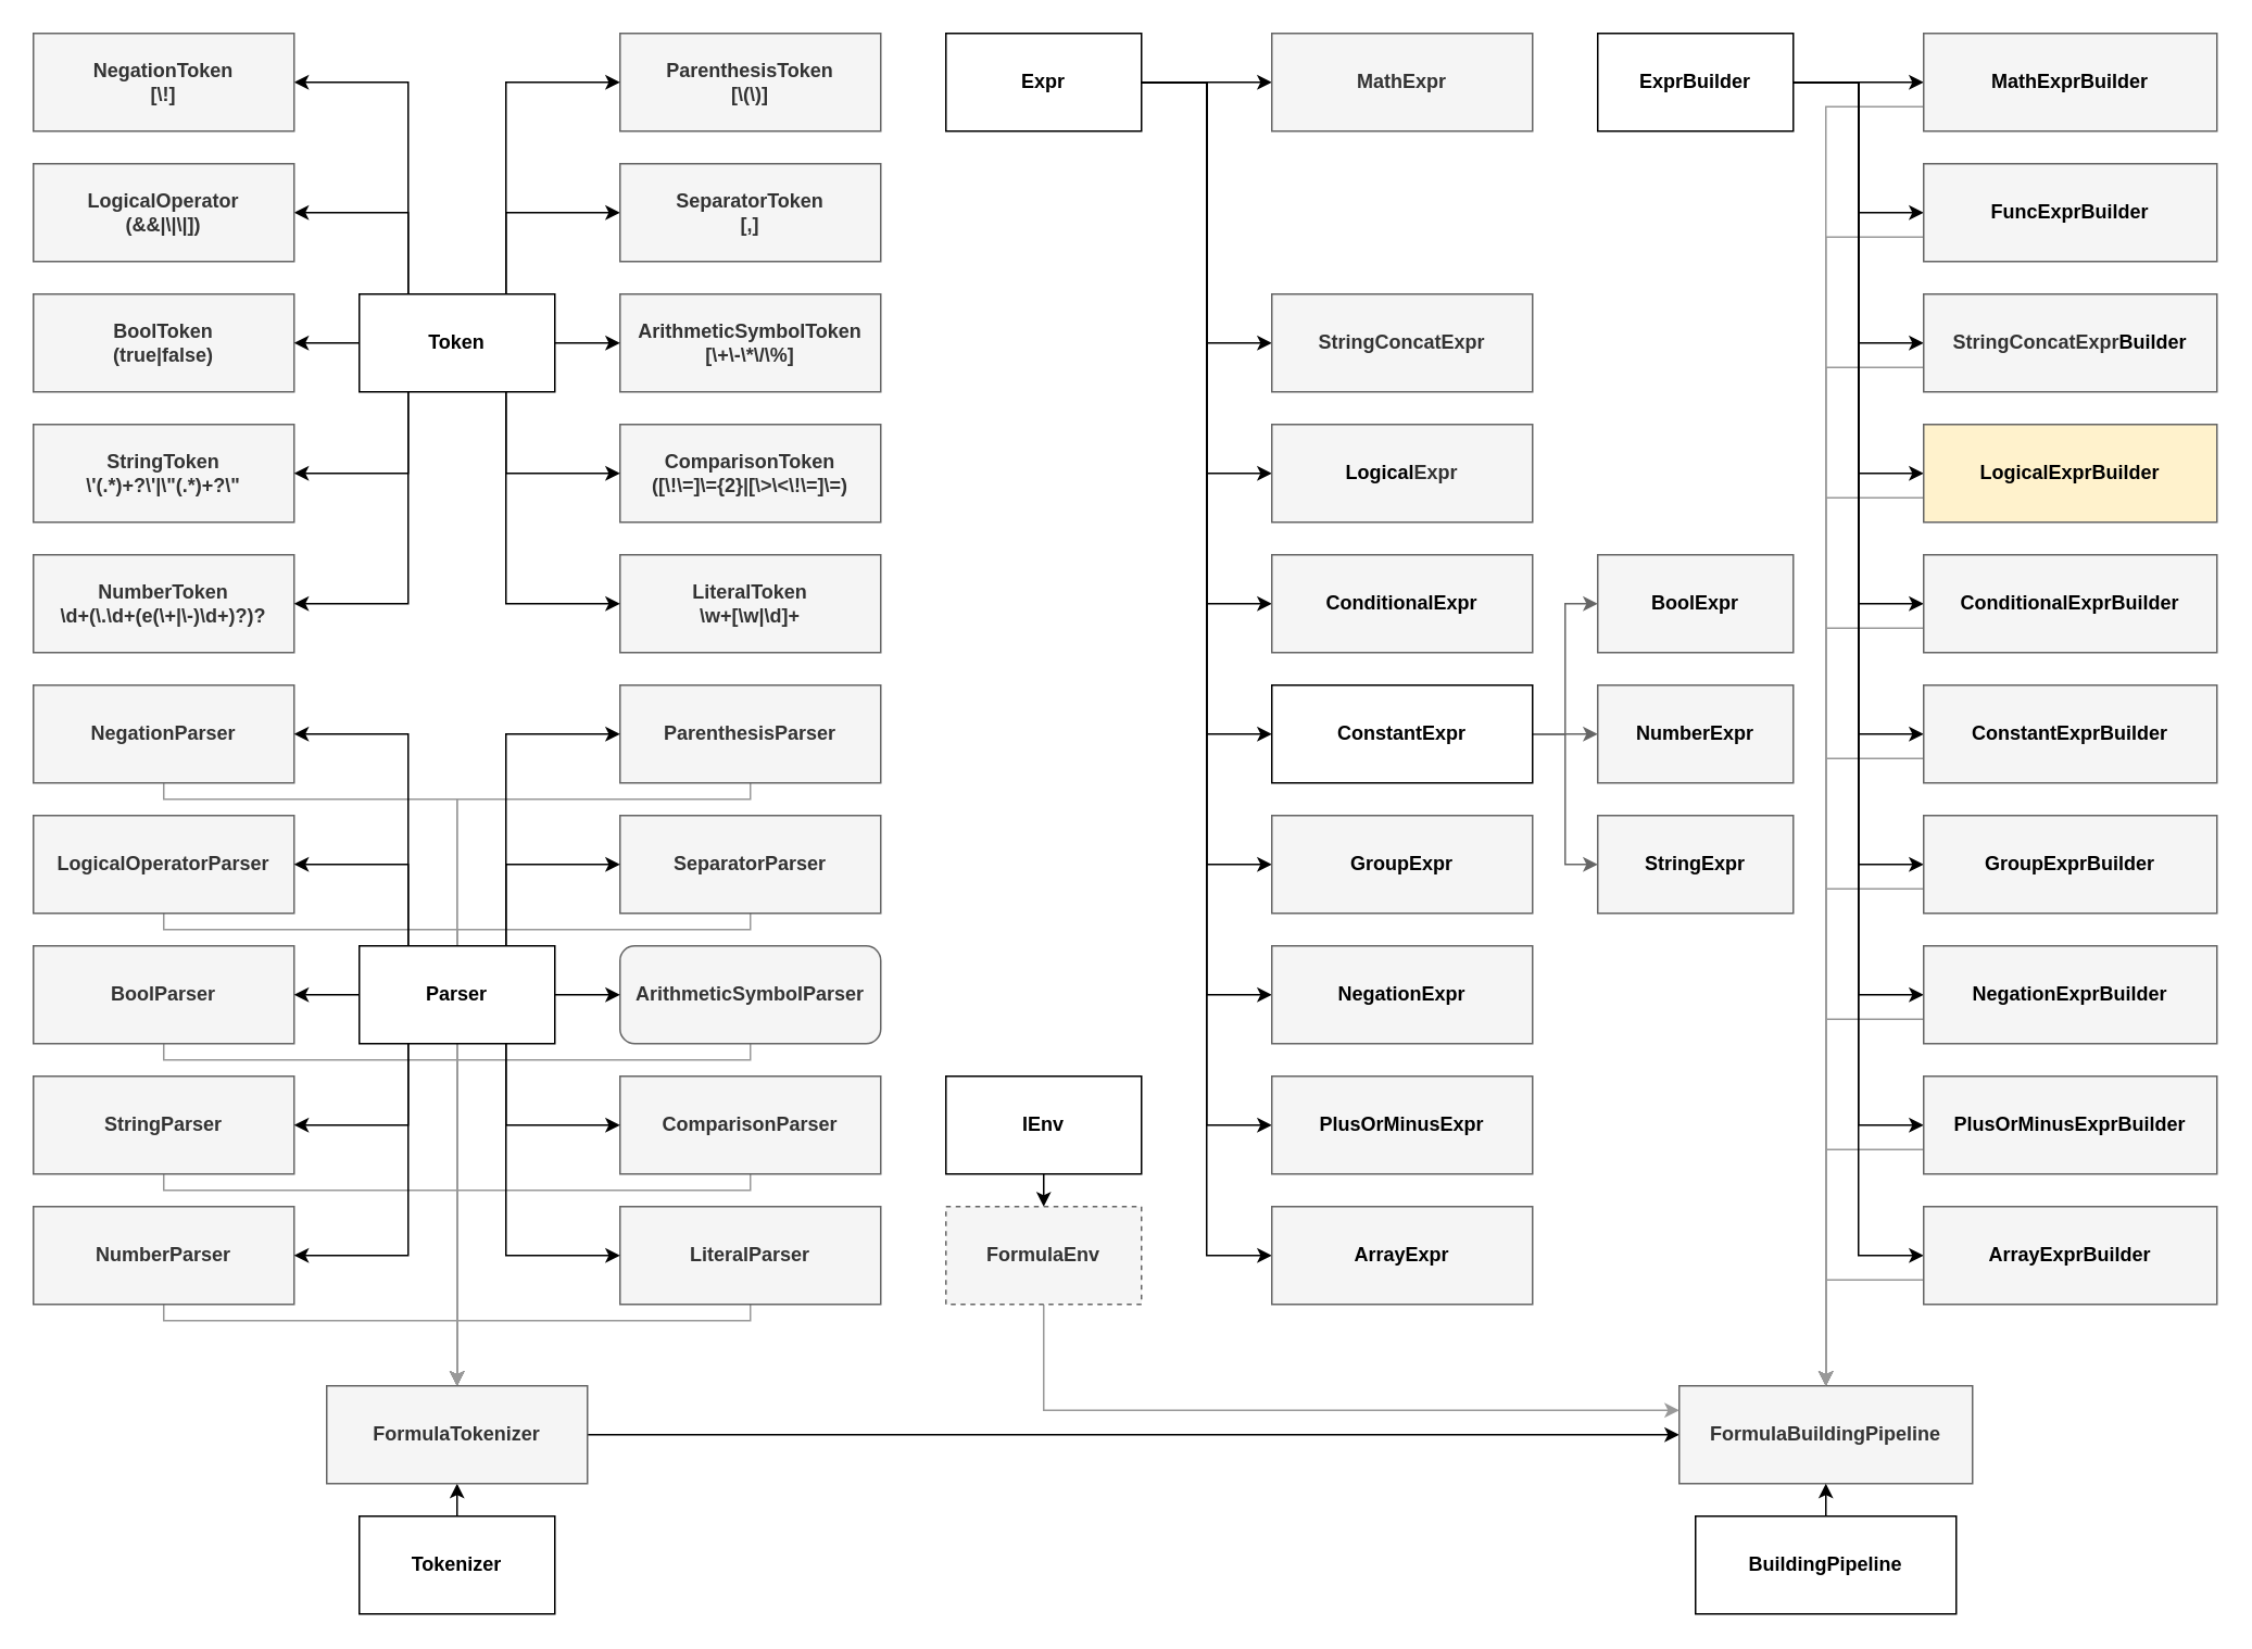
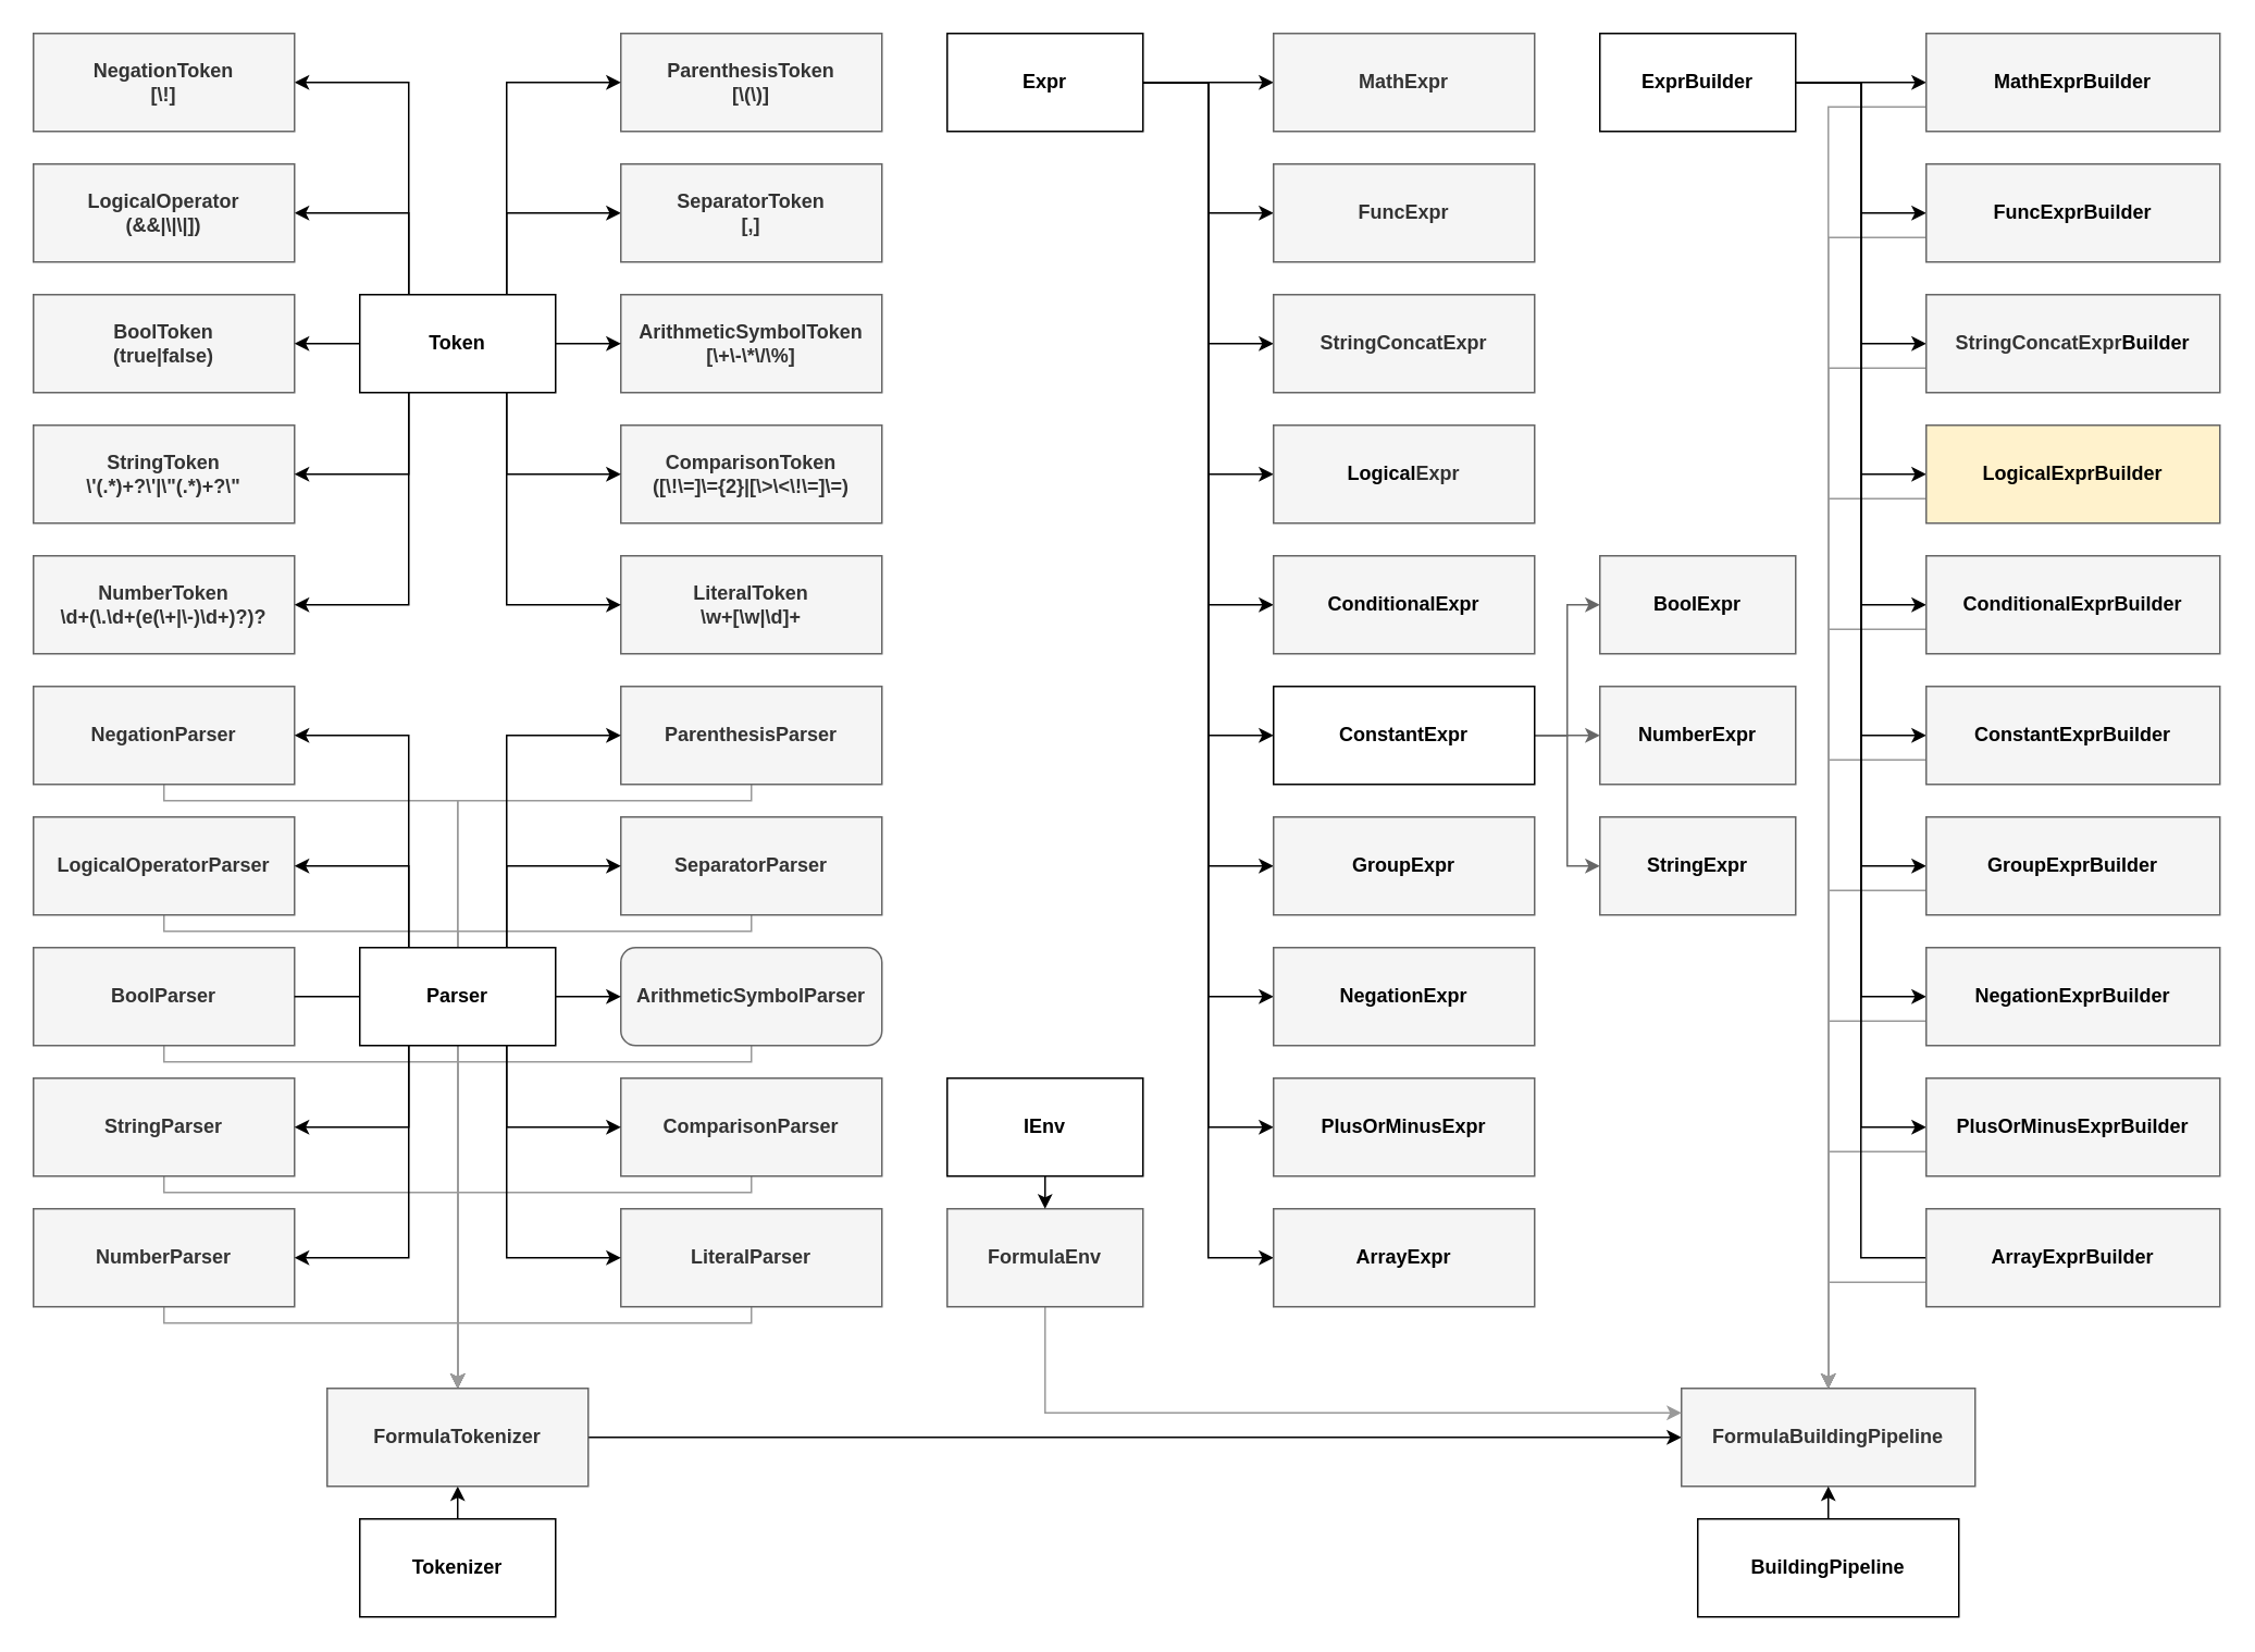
+ <mxCell id="31" style="edgeStyle=orthogonalEdgeStyle;rounded=0;orthogonalLoop=1;jettySize=auto;html=1;exitX=1;exitY=0.5;exitDx=0;exitDy=0;entryX=0;entryY=0.5;entryDx=0;entryDy=0;" parent="1" source="40" target="42" edge="1"><mxGeometry relative="1" as="geometry" /></mxCell>
+ <mxCell id="42" value="FuncExpr" style="rounded=0;whiteSpace=wrap;html=1;fillColor=#f5f5f5;strokeColor=#666666;fontColor=#333333;fontStyle=1" parent="1" vertex="1"><mxGeometry x="780" y="100" width="160" height="60" as="geometry" /></mxCell>
- <mxCell id="69" style="edgeStyle=orthogonalEdgeStyle;rounded=0;orthogonalLoop=1;jettySize=auto;html=1;exitX=0;exitY=0.5;exitDx=0;exitDy=0;entryX=1;entryY=0.5;entryDx=0;entryDy=0;fillColor=#f5f5f5;" parent="1" source="67" target="58" edge="1"><mxGeometry relative="1" as="geometry" /></mxCell>
+ <mxCell id="69" style="edgeStyle=orthogonalEdgeStyle;rounded=0;orthogonalLoop=1;jettySize=auto;html=1;exitX=0;exitY=0.5;exitDx=0;exitDy=0;entryX=1;entryY=0.5;entryDx=0;entryDy=0;fillColor=#f5f5f5;endArrow=none;" parent="1" source="67" target="58" edge="1"><mxGeometry relative="1" as="geometry" /></mxCell>
- <mxCell id="120" value="FormulaEnv" style="rounded=0;whiteSpace=wrap;html=1;fontStyle=1;fillColor=#f5f5f5;strokeColor=#666666;fontColor=#333333;dashed=1;" vertex="1" parent="1"><mxGeometry x="580" y="740" width="120" height="60" as="geometry" /></mxCell>
+ <mxCell id="120" value="FormulaEnv" style="rounded=0;whiteSpace=wrap;html=1;fontStyle=1;fillColor=#f5f5f5;strokeColor=#666666;fontColor=#333333;" vertex="1" parent="1"><mxGeometry x="580" y="740" width="120" height="60" as="geometry" /></mxCell>
- <mxCell id="91" style="edgeStyle=orthogonalEdgeStyle;rounded=0;orthogonalLoop=1;jettySize=auto;html=1;exitX=1;exitY=0.5;exitDx=0;exitDy=0;entryX=0;entryY=0.5;entryDx=0;entryDy=0;" edge="1" parent="1" source="92" target="118"><mxGeometry relative="1" as="geometry" /></mxCell>
+ <mxCell id="91" style="edgeStyle=orthogonalEdgeStyle;rounded=0;orthogonalLoop=1;jettySize=auto;html=1;exitX=1;exitY=0.5;exitDx=0;exitDy=0;entryX=0;entryY=0.5;entryDx=0;entryDy=0;endArrow=none;" edge="1" parent="1" source="92" target="118"><mxGeometry relative="1" as="geometry" /></mxCell>
